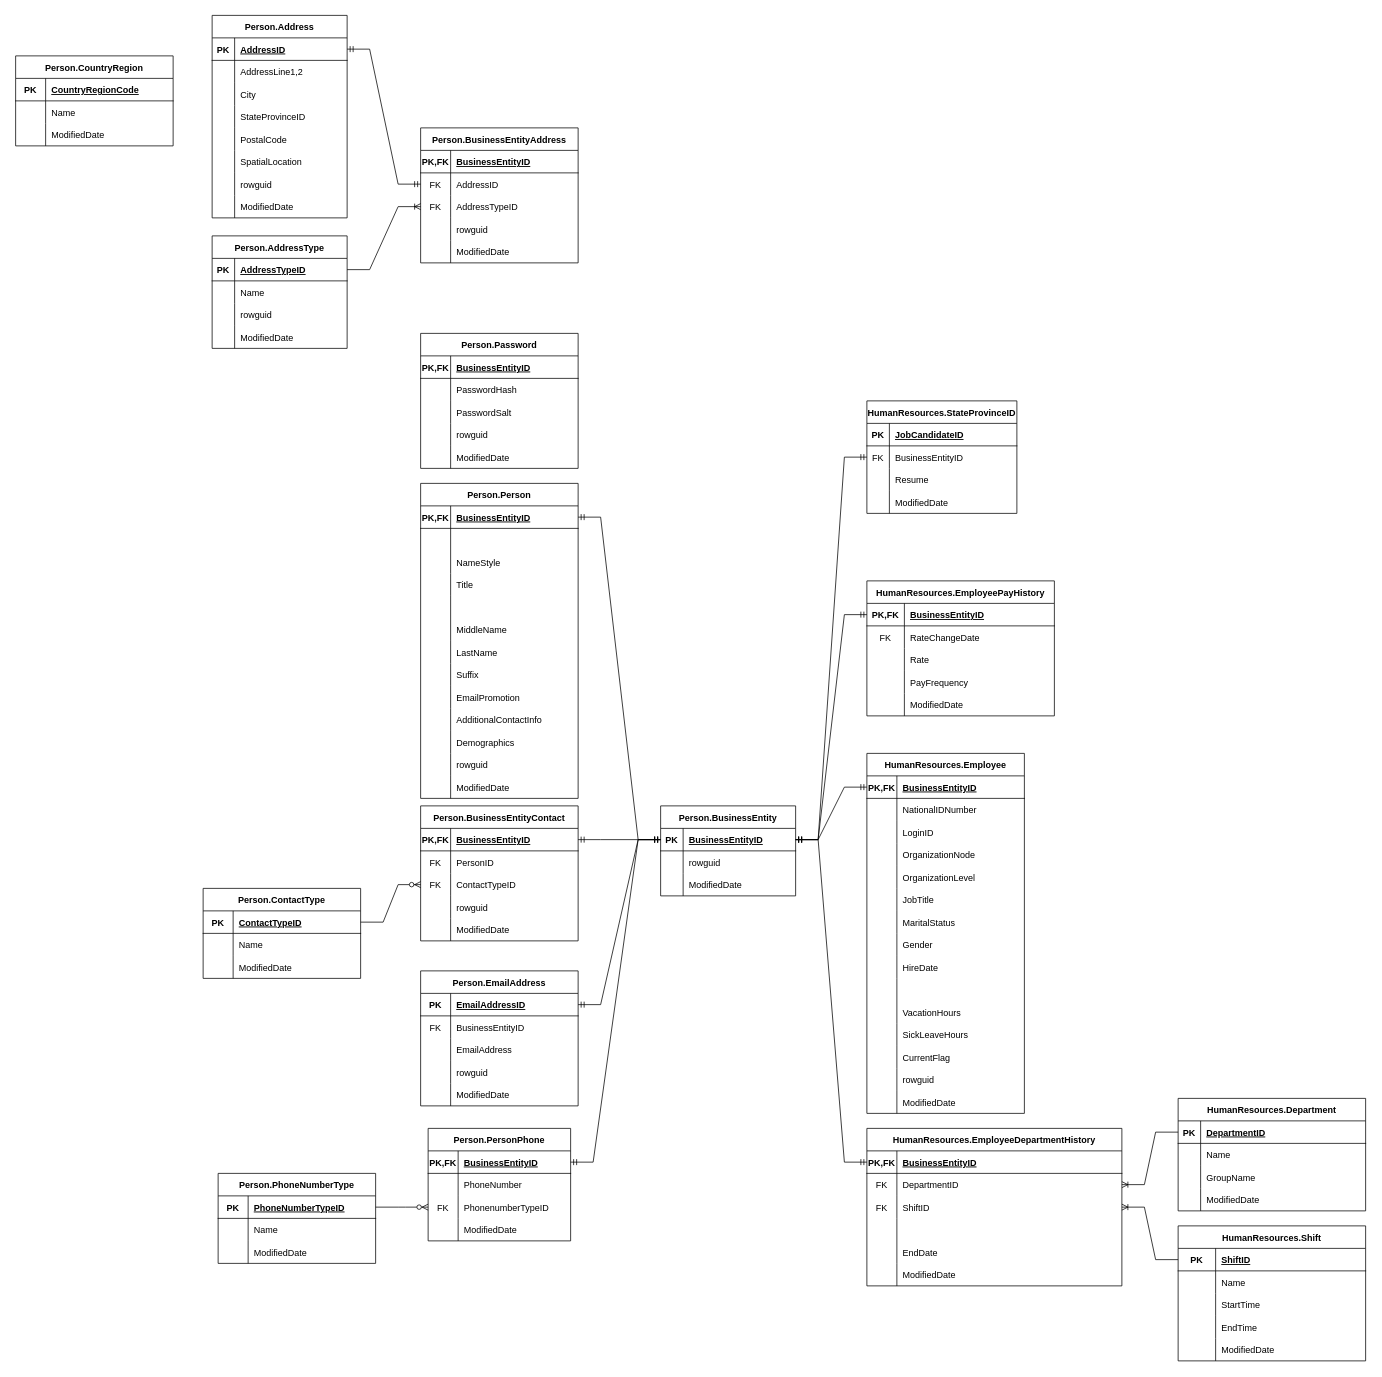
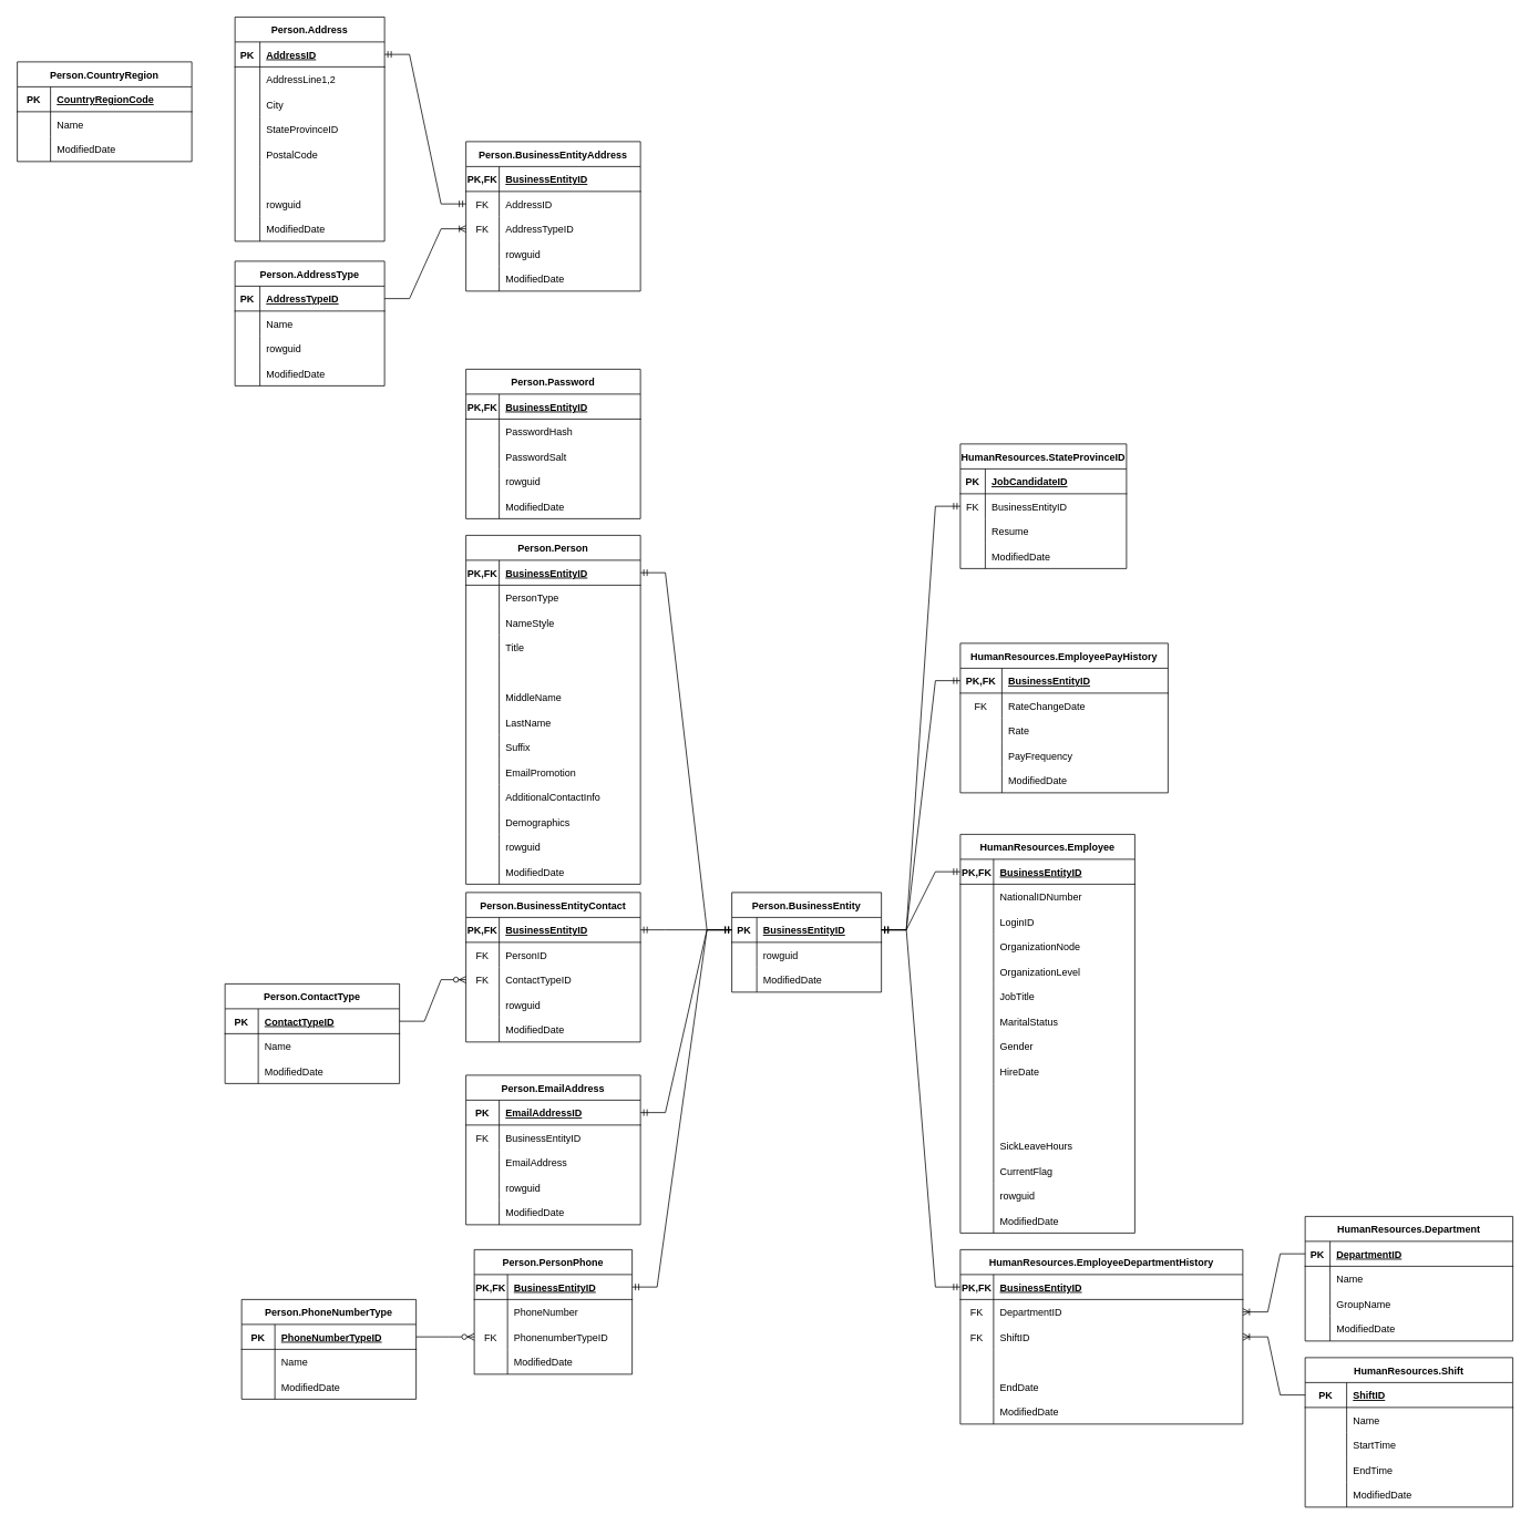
- <mxCell id="20" value="SpatialLocation" style="shape=partialRectangle;connectable=0;fillColor=none;top=0;left=0;bottom=0;right=0;align=left;spacingLeft=6;overflow=hidden;" vertex="1" parent="18"><mxGeometry x="30" width="150" height="30" as="geometry"><mxRectangle width="150" height="30" as="alternateBounds" /></mxGeometry></mxCell>
+ <mxCell id="129" value="PersonType" style="shape=partialRectangle;connectable=0;fillColor=none;top=0;left=0;bottom=0;right=0;align=left;spacingLeft=6;overflow=hidden;" vertex="1" parent="127"><mxGeometry x="40" width="170" height="30" as="geometry"><mxRectangle width="170" height="30" as="alternateBounds" /></mxGeometry></mxCell>
- <mxCell id="233" value="VacationHours" style="shape=partialRectangle;connectable=0;fillColor=none;top=0;left=0;bottom=0;right=0;align=left;spacingLeft=6;overflow=hidden;" vertex="1" parent="231"><mxGeometry x="40" width="170" height="30" as="geometry"><mxRectangle width="170" height="30" as="alternateBounds" /></mxGeometry></mxCell>
